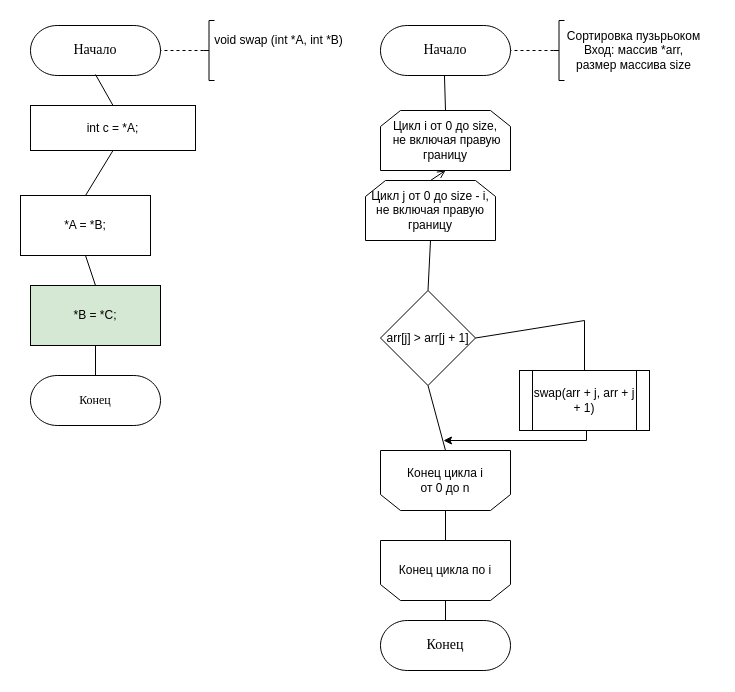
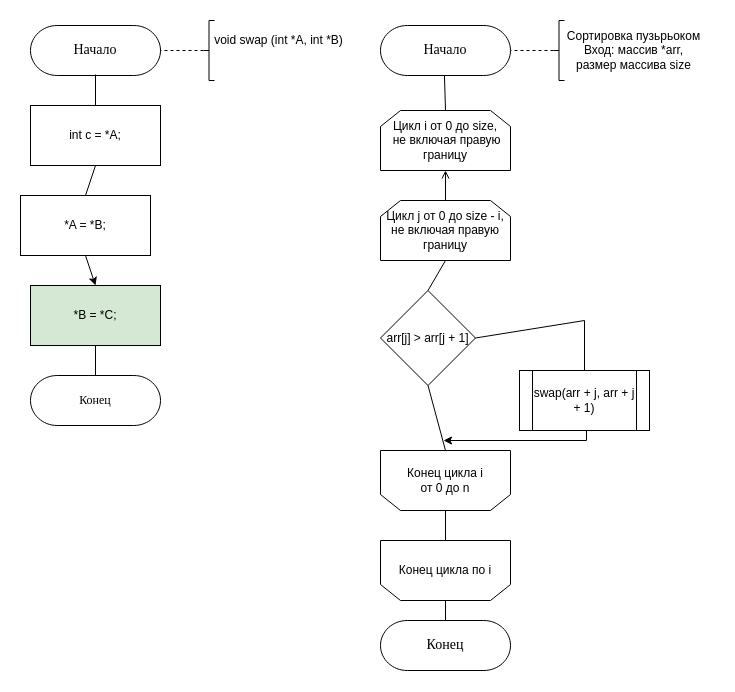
- <mxCell id="10" value="int c = *A;" style="rounded=0;whiteSpace=wrap;html=1;absoluteArcSize=1;arcSize=14;strokeWidth=1;" parent="1" vertex="1"><mxGeometry x="30" y="105" width="165" height="45" as="geometry" /></mxCell>
+ <mxCell id="10" value="int c = *A;" style="rounded=0;whiteSpace=wrap;html=1;absoluteArcSize=1;arcSize=14;strokeWidth=1;" parent="1" vertex="1"><mxGeometry x="30" y="105" width="130" height="60" as="geometry" /></mxCell>
- <mxCell id="20" value="Цикл j от 0 до size - i, не включая правую границу" style="shape=loopLimit;whiteSpace=wrap;html=1;" parent="1" vertex="1"><mxGeometry x="365" y="180" width="130" height="60" as="geometry" /></mxCell>
+ <mxCell id="20" value="Цикл j от 0 до size - i, не включая правую границу" style="shape=loopLimit;whiteSpace=wrap;html=1;" parent="1" vertex="1"><mxGeometry x="380" y="200" width="130" height="60" as="geometry" /></mxCell>
- <mxCell id="16" value="" style="endArrow=none;html=1;rounded=0;exitX=0.5;exitY=1;exitDx=0;exitDy=0;entryX=0.5;entryY=0;entryDx=0;entryDy=0;" parent="1" source="11" target="12" edge="1"><mxGeometry width="50" height="50" relative="1" as="geometry"><mxPoint x="280" y="365" as="sourcePoint" /><mxPoint x="330" y="315" as="targetPoint" /></mxGeometry></mxCell>
+ <mxCell id="16" value="" style="endArrow=classic;html=1;rounded=0;exitX=0.5;exitY=1;exitDx=0;exitDy=0;entryX=0.5;entryY=0;entryDx=0;entryDy=0;" parent="1" source="11" target="12" edge="1"><mxGeometry width="50" height="50" relative="1" as="geometry"><mxPoint x="280" y="365" as="sourcePoint" /><mxPoint x="330" y="315" as="targetPoint" /></mxGeometry></mxCell>
